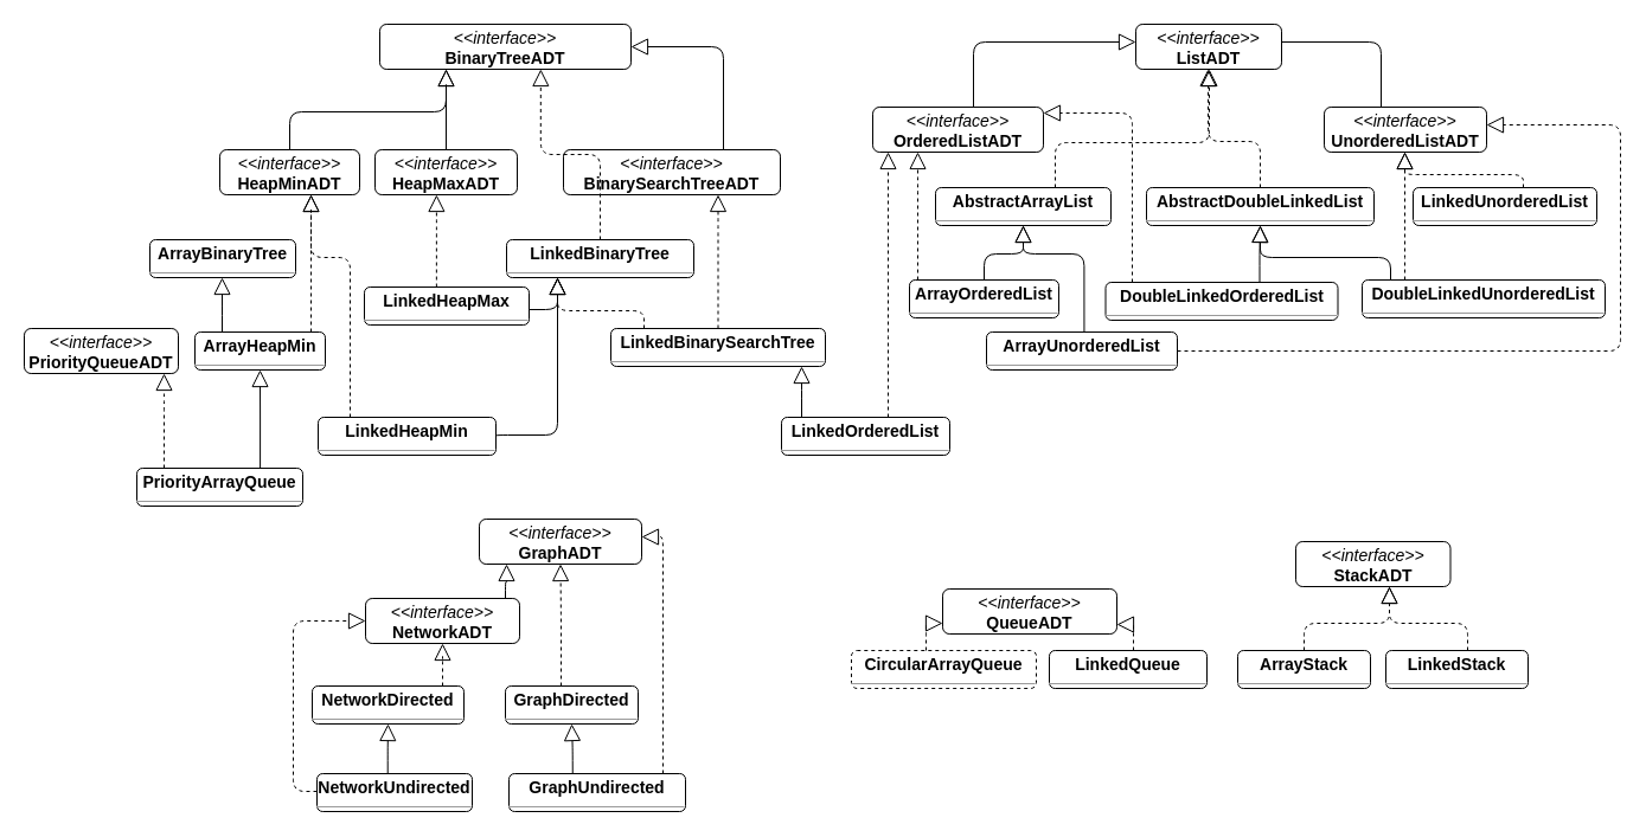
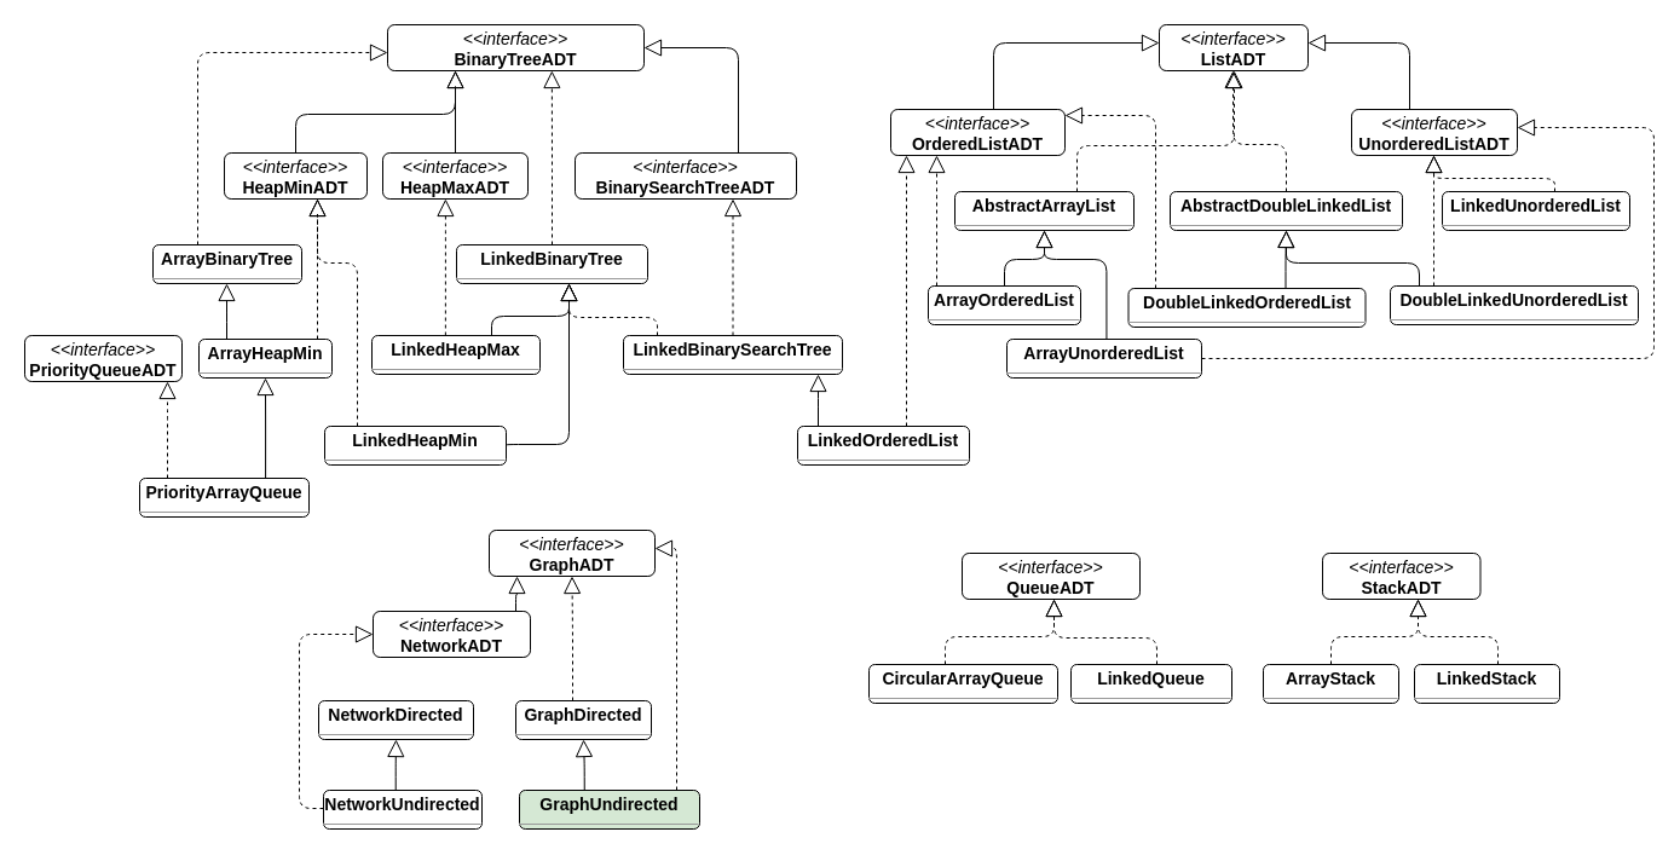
- <mxCell id="54" value="" style="html=1;rounded=1;edgeStyle=orthogonalEdgeStyle;dashed=0;startArrow=none;endArrow=none;endSize=12;labelBackgroundColor=none;fontColor=default;endFill=0;" parent="1" source="24" target="20" edge="1"><mxGeometry width="50" height="50" relative="1" as="geometry"><Array as="points"><mxPoint x="1165" y="35" /></Array></mxGeometry></mxCell>
+ <mxCell id="54" value="" style="html=1;rounded=1;edgeStyle=orthogonalEdgeStyle;dashed=0;startArrow=none;endArrow=block;endSize=12;labelBackgroundColor=none;fontColor=default;endFill=0;" parent="1" source="24" target="20" edge="1"><mxGeometry width="50" height="50" relative="1" as="geometry"><Array as="points"><mxPoint x="1165" y="35" /></Array></mxGeometry></mxCell>
+ <mxCell id="27" value="" style="html=1;rounded=1;edgeStyle=orthogonalEdgeStyle;dashed=1;startArrow=none;endArrow=block;endSize=12;fontColor=default;labelBackgroundColor=none;endFill=0;" parent="1" source="4" target="9" edge="1"><mxGeometry width="50" height="50" relative="1" as="geometry"><Array as="points"><mxPoint x="163" y="43" /></Array></mxGeometry></mxCell>
- <mxCell id="15" value="&lt;p style=&quot;margin:0px;margin-top:4px;text-align:center;&quot;&gt;&lt;b&gt;LinkedBinaryTree&lt;T&gt;&lt;/b&gt;&lt;/p&gt;&lt;hr size=&quot;1&quot;/&gt;" style="verticalAlign=top;align=left;overflow=fill;fontSize=14;fontFamily=Helvetica;html=1;rounded=1;shadow=0;comic=0;labelBackgroundColor=none;strokeWidth=1;" parent="1" vertex="1"><mxGeometry x="427" y="202" width="158" height="32" as="geometry" /></mxCell>
+ <mxCell id="15" value="&lt;p style=&quot;margin:0px;margin-top:4px;text-align:center;&quot;&gt;&lt;b&gt;LinkedBinaryTree&lt;T&gt;&lt;/b&gt;&lt;/p&gt;&lt;hr size=&quot;1&quot;/&gt;" style="verticalAlign=top;align=left;overflow=fill;fontSize=14;fontFamily=Helvetica;html=1;rounded=1;shadow=0;comic=0;labelBackgroundColor=none;strokeWidth=1;" parent="1" vertex="1"><mxGeometry x="377" y="202" width="158" height="32" as="geometry" /></mxCell>
- <mxCell id="16" value="&lt;p style=&quot;margin:0px;margin-top:4px;text-align:center;&quot;&gt;&lt;b&gt;LinkedHeapMax&lt;T&gt;&lt;/b&gt;&lt;/p&gt;&lt;hr size=&quot;1&quot;/&gt;" style="verticalAlign=top;align=left;overflow=fill;fontSize=14;fontFamily=Helvetica;html=1;rounded=1;shadow=0;comic=0;labelBackgroundColor=none;strokeWidth=1;" parent="1" vertex="1"><mxGeometry x="307" y="242" width="139" height="32" as="geometry" /></mxCell>
+ <mxCell id="16" value="&lt;p style=&quot;margin:0px;margin-top:4px;text-align:center;&quot;&gt;&lt;b&gt;LinkedHeapMax&lt;T&gt;&lt;/b&gt;&lt;/p&gt;&lt;hr size=&quot;1&quot;/&gt;" style="verticalAlign=top;align=left;overflow=fill;fontSize=14;fontFamily=Helvetica;html=1;rounded=1;shadow=0;comic=0;labelBackgroundColor=none;strokeWidth=1;" parent="1" vertex="1"><mxGeometry x="307" y="277" width="139" height="32" as="geometry" /></mxCell>
- <mxCell id="57" value="&lt;p style=&quot;margin:0px;margin-top:4px;text-align:center;&quot;&gt;&lt;i&gt;&amp;lt;&amp;lt;interface&amp;gt;&amp;gt;&lt;/i&gt;&lt;br/&gt;&lt;b&gt;QueueADT&lt;T&gt;&lt;/b&gt;&lt;/p&gt;&lt;hr size=&quot;1&quot;/&gt;" style="verticalAlign=top;align=left;overflow=fill;fontSize=14;fontFamily=Helvetica;html=1;rounded=1;shadow=0;comic=0;labelBackgroundColor=none;strokeWidth=1;" parent="1" vertex="1"><mxGeometry x="795" y="497" width="147" height="38" as="geometry" /></mxCell>
+ <mxCell id="57" value="&lt;p style=&quot;margin:0px;margin-top:4px;text-align:center;&quot;&gt;&lt;i&gt;&amp;lt;&amp;lt;interface&amp;gt;&amp;gt;&lt;/i&gt;&lt;br/&gt;&lt;b&gt;QueueADT&lt;T&gt;&lt;/b&gt;&lt;/p&gt;&lt;hr size=&quot;1&quot;/&gt;" style="verticalAlign=top;align=left;overflow=fill;fontSize=14;fontFamily=Helvetica;html=1;rounded=1;shadow=0;comic=0;labelBackgroundColor=none;strokeWidth=1;" parent="1" vertex="1"><mxGeometry x="795" y="457" width="147" height="38" as="geometry" /></mxCell>
- <mxCell id="75" value="" style="html=1;rounded=1;edgeStyle=orthogonalEdgeStyle;dashed=1;startArrow=none;endArrow=block;endSize=12;labelBackgroundColor=none;fontColor=default;endFill=0;" parent="1" source="69" target="68" edge="1"><mxGeometry width="50" height="50" relative="1" as="geometry"><Array as="points"><mxPoint x="373" y="552" /><mxPoint x="373" y="552" /></Array></mxGeometry></mxCell>
- <mxCell id="55" value="&lt;p style=&quot;margin:0px;margin-top:4px;text-align:center;&quot;&gt;&lt;b&gt;CircularArrayQueue&lt;T&gt;&lt;/b&gt;&lt;/p&gt;&lt;hr size=&quot;1&quot;/&gt;" style="verticalAlign=top;align=left;overflow=fill;fontSize=14;fontFamily=Helvetica;html=1;rounded=1;shadow=0;comic=0;labelBackgroundColor=none;strokeWidth=1;dashed=1;" parent="1" vertex="1"><mxGeometry x="718" y="549" width="156" height="32" as="geometry" /></mxCell>
+ <mxCell id="55" value="&lt;p style=&quot;margin:0px;margin-top:4px;text-align:center;&quot;&gt;&lt;b&gt;CircularArrayQueue&lt;T&gt;&lt;/b&gt;&lt;/p&gt;&lt;hr size=&quot;1&quot;/&gt;" style="verticalAlign=top;align=left;overflow=fill;fontSize=14;fontFamily=Helvetica;html=1;rounded=1;shadow=0;comic=0;labelBackgroundColor=none;strokeWidth=1;" parent="1" vertex="1"><mxGeometry x="718" y="549" width="156" height="32" as="geometry" /></mxCell>
- <mxCell id="67" value="&lt;p style=&quot;margin:0px;margin-top:4px;text-align:center;&quot;&gt;&lt;b&gt;GraphUndirected&lt;T&gt;&lt;/b&gt;&lt;/p&gt;&lt;hr size=&quot;1&quot;/&gt;" style="verticalAlign=top;align=left;overflow=fill;fontSize=14;fontFamily=Helvetica;html=1;rounded=1;shadow=0;comic=0;labelBackgroundColor=none;strokeWidth=1;" parent="1" vertex="1"><mxGeometry x="429" y="653" width="149" height="32" as="geometry" /></mxCell>
+ <mxCell id="67" value="&lt;p style=&quot;margin:0px;margin-top:4px;text-align:center;&quot;&gt;&lt;b&gt;GraphUndirected&lt;T&gt;&lt;/b&gt;&lt;/p&gt;&lt;hr size=&quot;1&quot;/&gt;" style="verticalAlign=top;align=left;overflow=fill;fontSize=14;fontFamily=Helvetica;html=1;rounded=1;shadow=0;comic=0;labelBackgroundColor=none;strokeWidth=1;fillColor=#d5e8d4;" parent="1" vertex="1"><mxGeometry x="429" y="653" width="149" height="32" as="geometry" /></mxCell>
